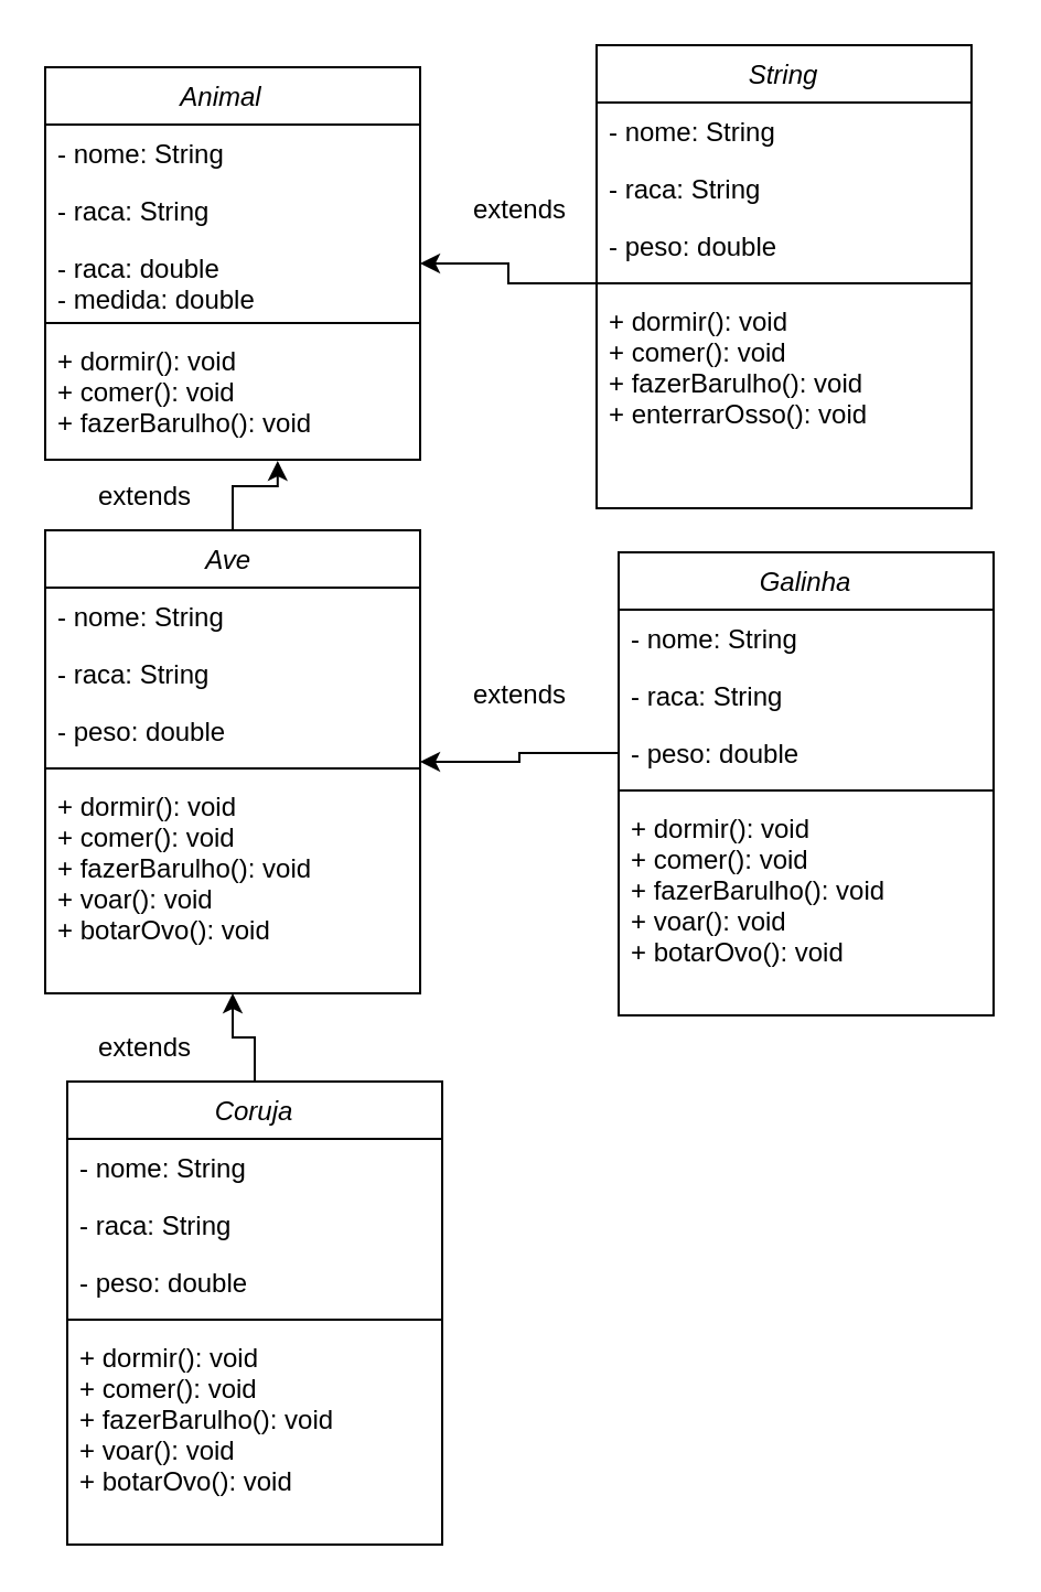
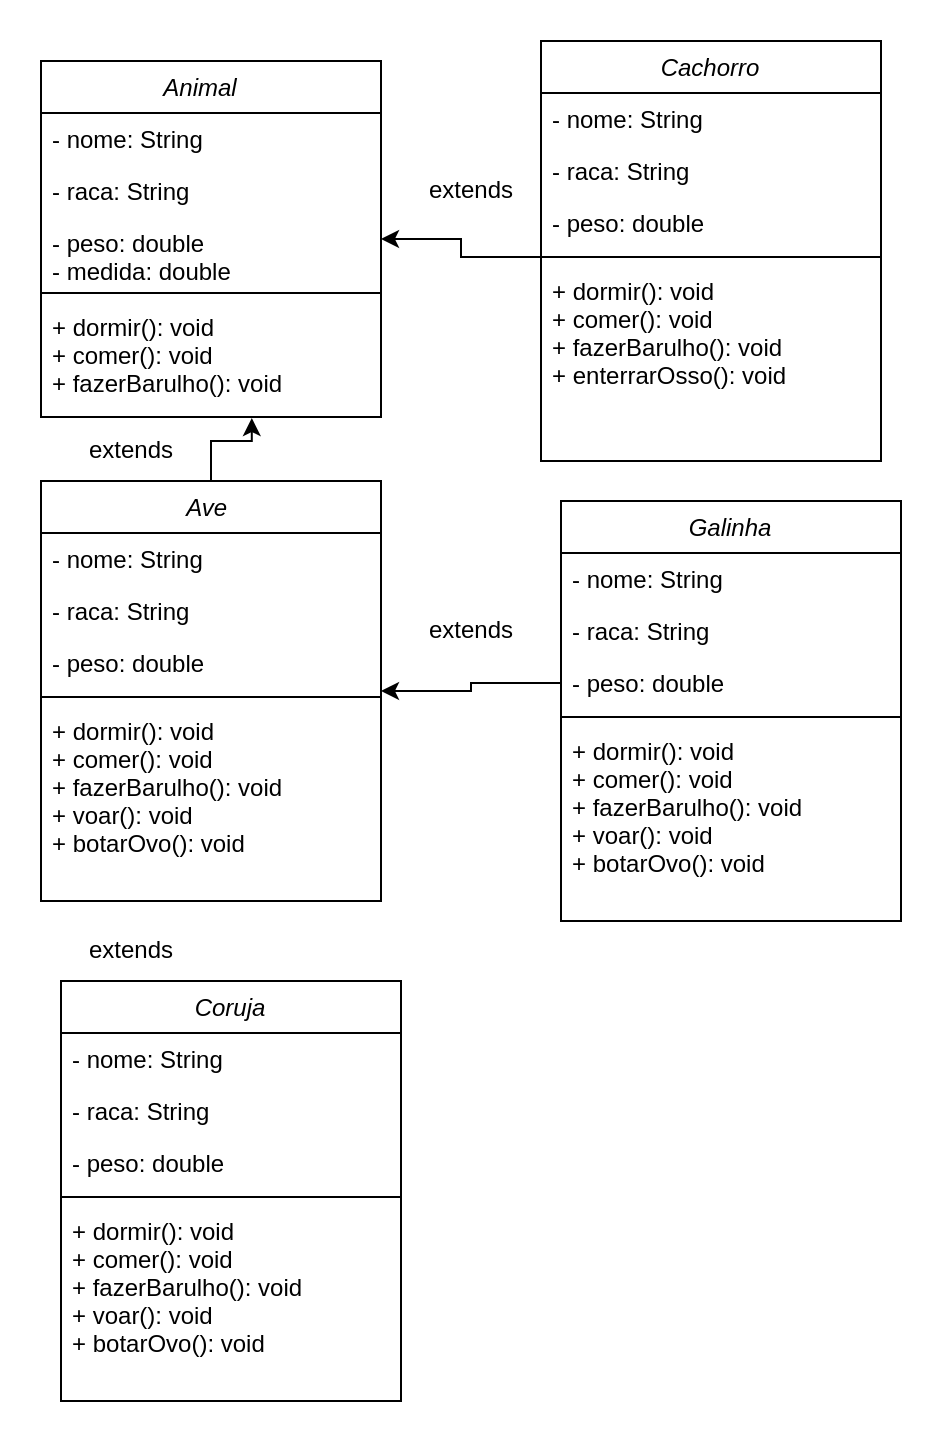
- <mxCell id="15" value="String" style="swimlane;fontStyle=2;align=center;verticalAlign=top;childLayout=stackLayout;horizontal=1;startSize=26;horizontalStack=0;resizeParent=1;resizeLast=0;collapsible=1;marginBottom=0;rounded=0;shadow=0;strokeWidth=1;" parent="1" vertex="1"><mxGeometry x="270" y="20" width="170" height="210" as="geometry"><mxRectangle x="230" y="140" width="160" height="26" as="alternateBounds" /></mxGeometry></mxCell>
+ <mxCell id="15" value="Cachorro" style="swimlane;fontStyle=2;align=center;verticalAlign=top;childLayout=stackLayout;horizontal=1;startSize=26;horizontalStack=0;resizeParent=1;resizeLast=0;collapsible=1;marginBottom=0;rounded=0;shadow=0;strokeWidth=1;" parent="1" vertex="1"><mxGeometry x="270" y="20" width="170" height="210" as="geometry"><mxRectangle x="230" y="140" width="160" height="26" as="alternateBounds" /></mxGeometry></mxCell>
- <mxCell id="5" value="- raca: double&#10;- medida: double" style="text;align=left;verticalAlign=top;spacingLeft=4;spacingRight=4;overflow=hidden;rotatable=0;points=[[0,0.5],[1,0.5]];portConstraint=eastwest;rounded=0;shadow=0;html=0;" parent="2" vertex="1"><mxGeometry y="78" width="170" height="34" as="geometry" /></mxCell>
+ <mxCell id="5" value="- peso: double&#10;- medida: double" style="text;align=left;verticalAlign=top;spacingLeft=4;spacingRight=4;overflow=hidden;rotatable=0;points=[[0,0.5],[1,0.5]];portConstraint=eastwest;rounded=0;shadow=0;html=0;" parent="2" vertex="1"><mxGeometry y="78" width="170" height="34" as="geometry" /></mxCell>
- <mxCell id="31" style="edgeStyle=orthogonalEdgeStyle;rounded=0;orthogonalLoop=1;jettySize=auto;html=1;" parent="1" source="32" target="9" edge="1"><mxGeometry relative="1" as="geometry" /></mxCell>
